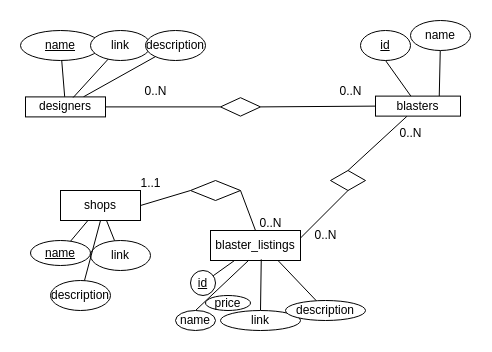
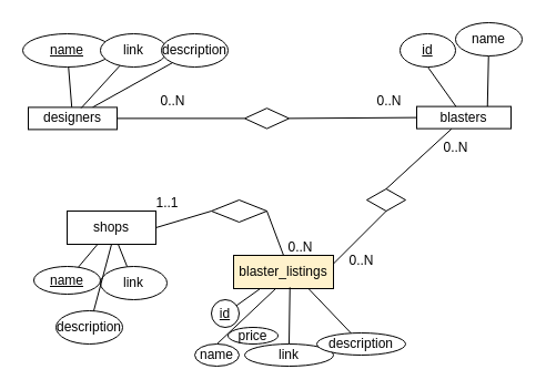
- <mxCell id="29" value="blaster_listings" style="whiteSpace=wrap;html=1;" parent="1" vertex="1"><mxGeometry x="210" y="230" width="90" height="30" as="geometry" /></mxCell>
+ <mxCell id="29" value="blaster_listings" style="whiteSpace=wrap;html=1;fillColor=#fff2cc;" parent="1" vertex="1"><mxGeometry x="210" y="230" width="90" height="30" as="geometry" /></mxCell>
